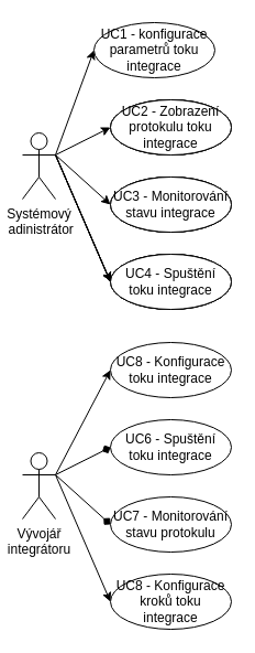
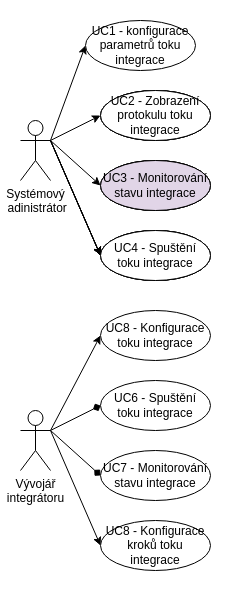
- <mxCell id="23" value="UC3 - Monitorování stavu integrace" style="ellipse;whiteSpace=wrap;html=1;" vertex="1" parent="1"><mxGeometry x="100" y="160" width="110" height="50" as="geometry" /></mxCell>
+ <mxCell id="23" value="UC3 - Monitorování stavu integrace" style="ellipse;whiteSpace=wrap;html=1;fillColor=#e1d5e7;" vertex="1" parent="1"><mxGeometry x="100" y="160" width="110" height="50" as="geometry" /></mxCell>
- <mxCell id="29" value="UC7 - Monitorování stavu protokulu" style="ellipse;whiteSpace=wrap;html=1;" vertex="1" parent="1"><mxGeometry x="100" y="450" width="110" height="50" as="geometry" /></mxCell>
+ <mxCell id="29" value="UC7 - Monitorování stavu integrace" style="ellipse;whiteSpace=wrap;html=1;" vertex="1" parent="1"><mxGeometry x="100" y="450" width="110" height="50" as="geometry" /></mxCell>
